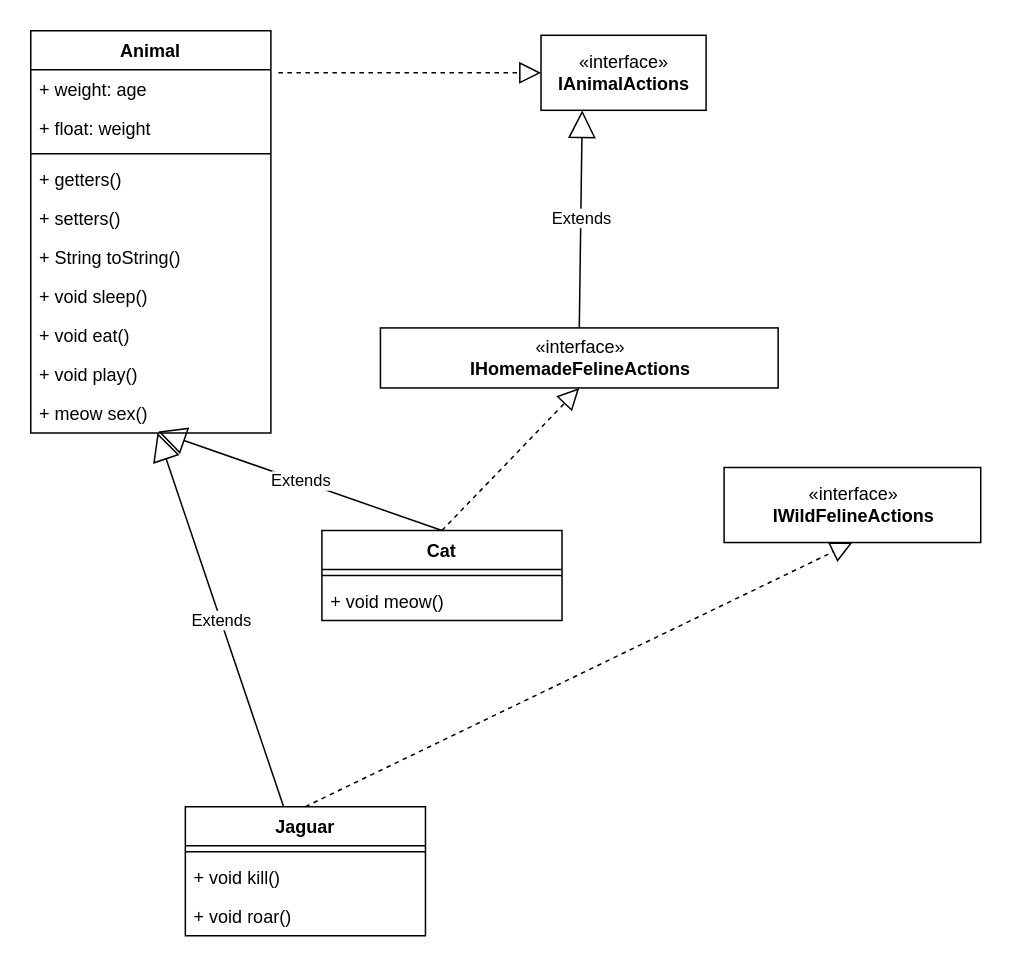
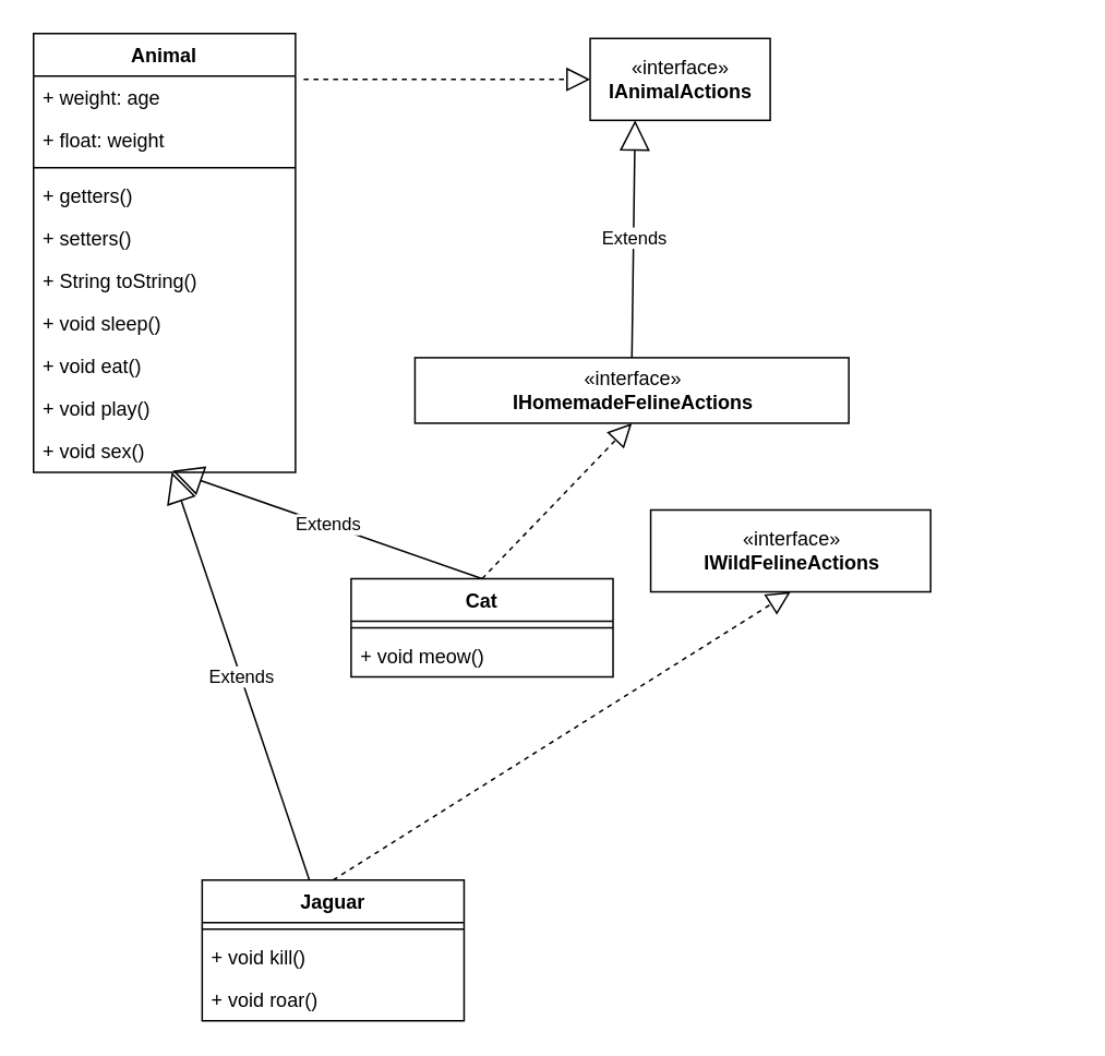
- <mxCell id="12" value="+ meow sex()" style="text;strokeColor=none;fillColor=none;align=left;verticalAlign=top;spacingLeft=4;spacingRight=4;overflow=hidden;rotatable=0;points=[[0,0.5],[1,0.5]];portConstraint=eastwest;" vertex="1" parent="2"><mxGeometry y="242" width="160" height="26" as="geometry" /></mxCell>
+ <mxCell id="12" value="+ void sex()" style="text;strokeColor=none;fillColor=none;align=left;verticalAlign=top;spacingLeft=4;spacingRight=4;overflow=hidden;rotatable=0;points=[[0,0.5],[1,0.5]];portConstraint=eastwest;" vertex="1" parent="2"><mxGeometry y="242" width="160" height="26" as="geometry" /></mxCell>
- <mxCell id="22" value="«interface»&lt;br&gt;&lt;b&gt;IWildFelineActions&lt;/b&gt;" style="html=1;" vertex="1" parent="1"><mxGeometry x="482" y="311" width="171" height="50" as="geometry" /></mxCell>
+ <mxCell id="22" value="«interface»&lt;br&gt;&lt;b&gt;IWildFelineActions&lt;/b&gt;" style="html=1;" vertex="1" parent="1"><mxGeometry x="397" y="311" width="171" height="50" as="geometry" /></mxCell>
